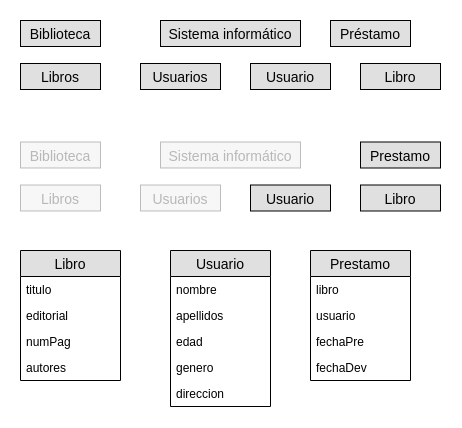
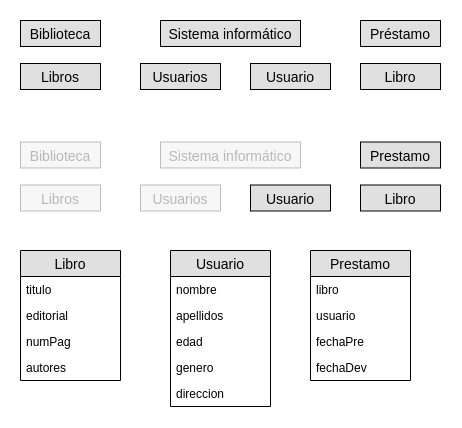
- <mxCell id="2" value="Préstamo" style="text;align=center;verticalAlign=middle;spacingLeft=4;spacingRight=4;strokeColor=#000000;fillColor=#e0e0e0;rotatable=0;points=[[0,0.5],[1,0.5]];portConstraint=eastwest;fontSize=14;" vertex="1" parent="1"><mxGeometry x="330" y="20" width="80" height="26" as="geometry" /></mxCell>
+ <mxCell id="2" value="Préstamo" style="text;align=center;verticalAlign=middle;spacingLeft=4;spacingRight=4;strokeColor=#000000;fillColor=#e0e0e0;rotatable=0;points=[[0,0.5],[1,0.5]];portConstraint=eastwest;fontSize=14;" vertex="1" parent="1"><mxGeometry x="360" y="20" width="80" height="26" as="geometry" /></mxCell>
